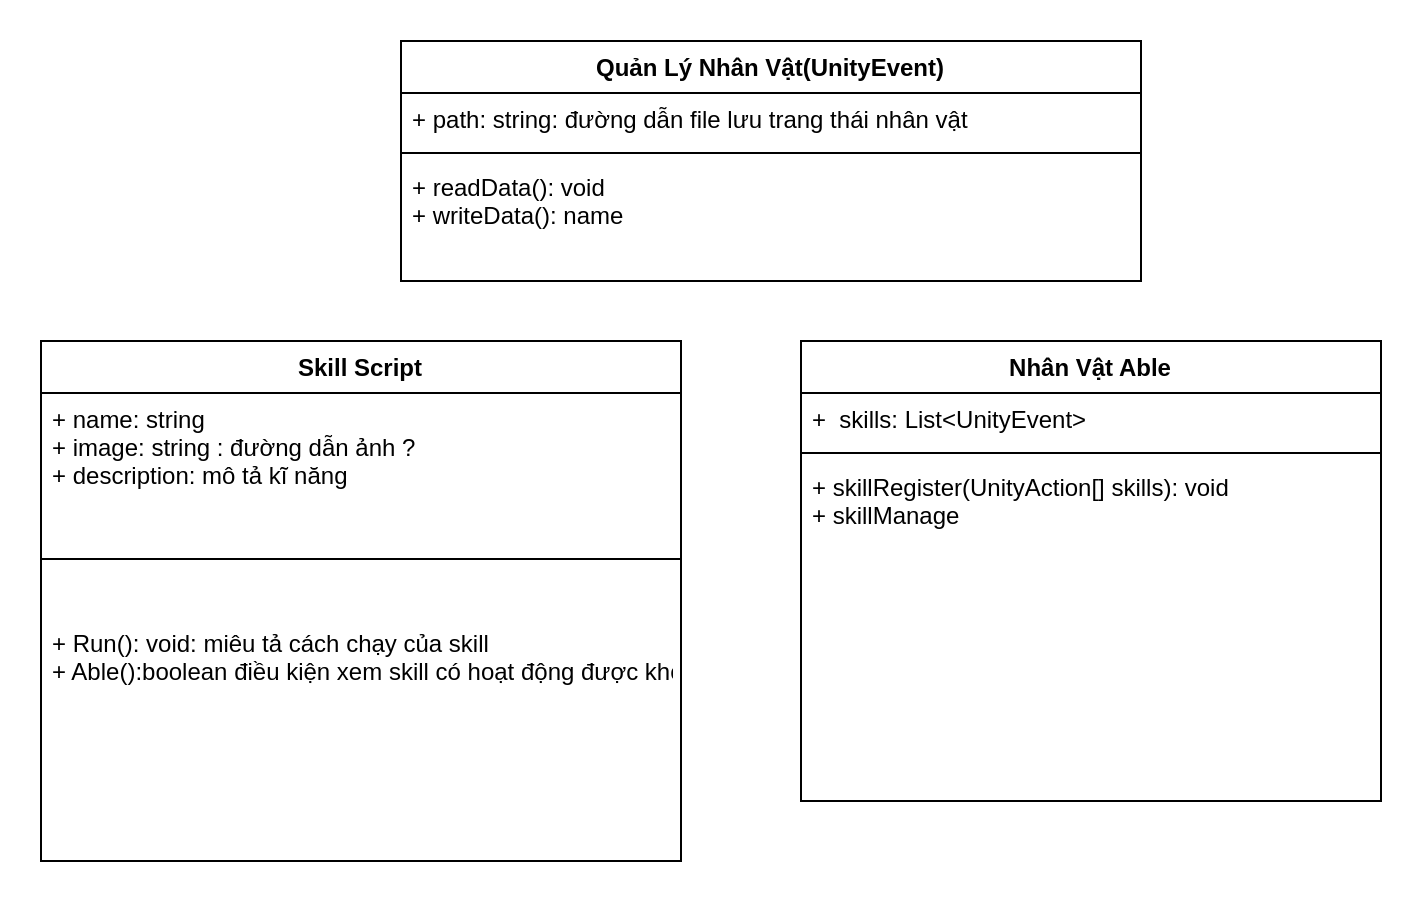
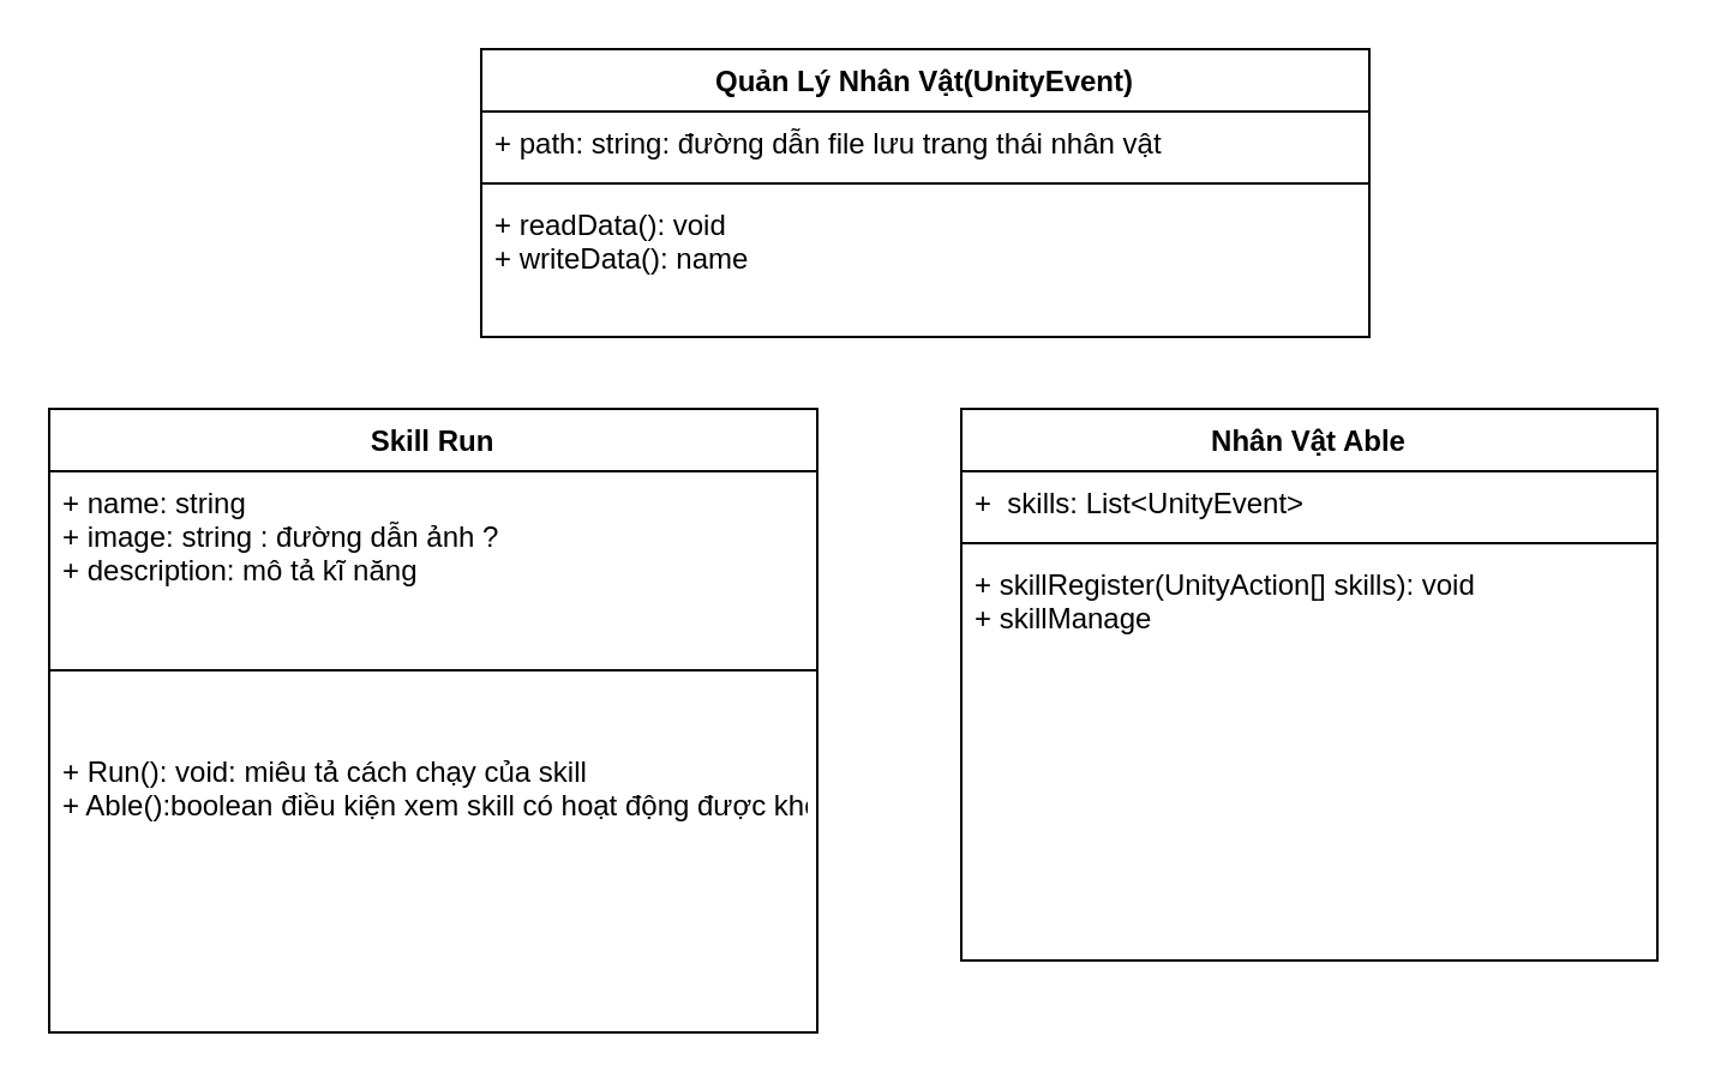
- <mxCell id="6" value="Skill Script&#10;&#10;" style="swimlane;fontStyle=1;align=center;verticalAlign=top;childLayout=stackLayout;horizontal=1;startSize=26;horizontalStack=0;resizeParent=1;resizeParentMax=0;resizeLast=0;collapsible=1;marginBottom=0;" vertex="1" parent="1"><mxGeometry x="20" y="170" width="320" height="260" as="geometry" /></mxCell>
+ <mxCell id="6" value="Skill Run&#10;&#10;" style="swimlane;fontStyle=1;align=center;verticalAlign=top;childLayout=stackLayout;horizontal=1;startSize=26;horizontalStack=0;resizeParent=1;resizeParentMax=0;resizeLast=0;collapsible=1;marginBottom=0;" vertex="1" parent="1"><mxGeometry x="20" y="170" width="320" height="260" as="geometry" /></mxCell>
